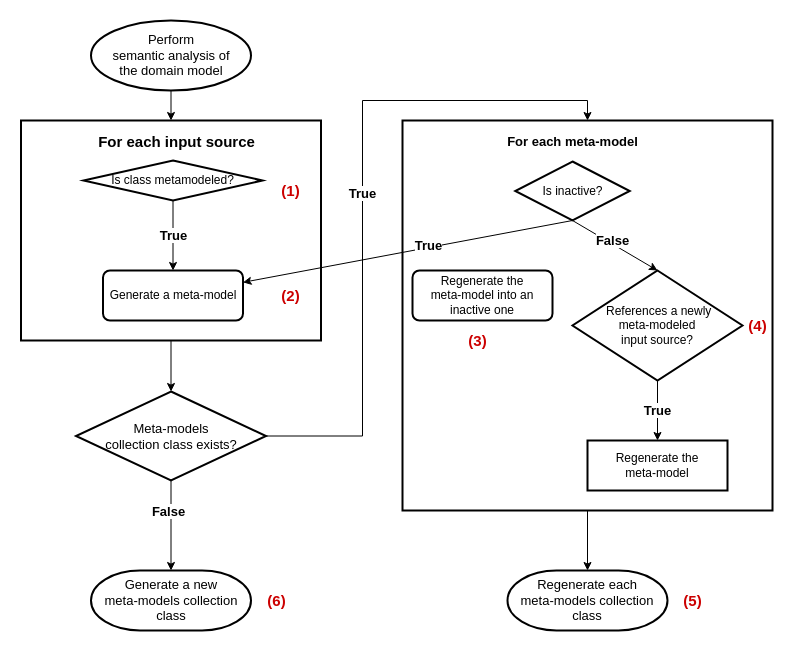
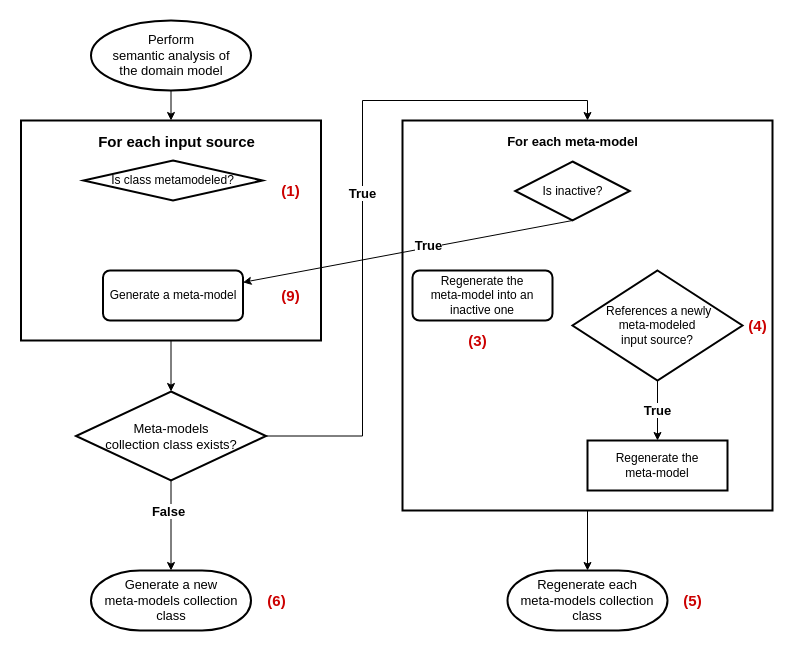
- <mxCell id="5" value="&lt;font style=&quot;font-size: 13px;&quot;&gt;&lt;b&gt;True&lt;/b&gt;&lt;/font&gt;" style="edgeStyle=orthogonalEdgeStyle;rounded=0;orthogonalLoop=1;jettySize=auto;html=1;exitX=0.5;exitY=1;exitDx=0;exitDy=0;exitPerimeter=0;entryX=0.5;entryY=0;entryDx=0;entryDy=0;" parent="1" source="6" target="4" edge="1"><mxGeometry relative="1" as="geometry" /></mxCell>
- <mxCell id="17" style="edgeStyle=none;rounded=0;orthogonalLoop=1;jettySize=auto;html=1;exitX=0.5;exitY=1;exitDx=0;exitDy=0;exitPerimeter=0;entryX=0.5;entryY=0;entryDx=0;entryDy=0;entryPerimeter=0;" parent="1" source="19" target="31" edge="1"><mxGeometry relative="1" as="geometry" /></mxCell>
- <mxCell id="18" value="&lt;b&gt;&lt;font style=&quot;font-size: 13px;&quot;&gt;False&lt;/font&gt;&lt;/b&gt;" style="edgeLabel;html=1;align=center;verticalAlign=middle;resizable=0;points=[];" parent="17" vertex="1" connectable="0"><mxGeometry x="-0.329" y="1" relative="1" as="geometry"><mxPoint x="11" y="4" as="offset" /></mxGeometry></mxCell>
- <mxCell id="29" value="&lt;font style=&quot;font-size: 15px;&quot; color=&quot;#CC0000&quot;&gt;&lt;b style=&quot;font-size: 15px;&quot;&gt;(2)&lt;/b&gt;&lt;/font&gt;" style="text;html=1;align=center;verticalAlign=middle;resizable=0;points=[];autosize=1;strokeColor=none;fillColor=none;fontSize=15;fontColor=#000000;" parent="1" vertex="1"><mxGeometry x="274.5" y="285" width="30" height="20" as="geometry" /></mxCell>
+ <mxCell id="29" value="&lt;font style=&quot;font-size: 15px;&quot; color=&quot;#CC0000&quot;&gt;&lt;b style=&quot;font-size: 15px;&quot;&gt;(9)&lt;/b&gt;&lt;/font&gt;" style="text;html=1;align=center;verticalAlign=middle;resizable=0;points=[];autosize=1;strokeColor=none;fillColor=none;fontSize=15;fontColor=#000000;" parent="1" vertex="1"><mxGeometry x="274.5" y="285" width="30" height="20" as="geometry" /></mxCell>
